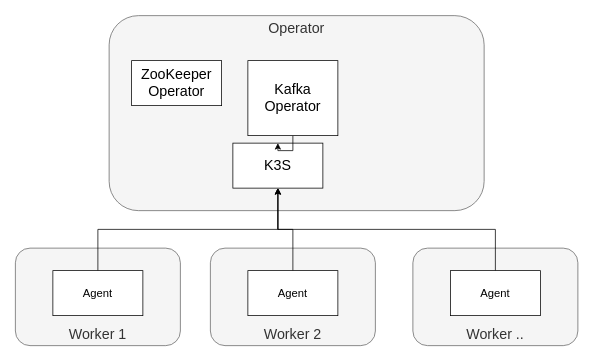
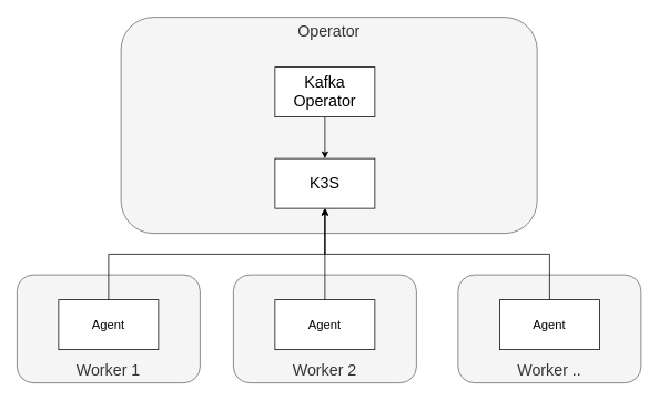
- <mxCell id="10" value="ZooKeeper Operator" style="rounded=0;whiteSpace=wrap;html=1;fontSize=19;" parent="1" vertex="1"><mxGeometry x="175" y="80" width="120" height="60" as="geometry" /></mxCell>
- <mxCell id="12" value="Kafka Operator" style="rounded=0;whiteSpace=wrap;html=1;fontSize=19;" parent="1" vertex="1"><mxGeometry x="330" y="80" width="120" height="100" as="geometry" /></mxCell>
+ <mxCell id="12" value="Kafka Operator" style="rounded=0;whiteSpace=wrap;html=1;fontSize=19;" parent="1" vertex="1"><mxGeometry x="330" y="80" width="120" height="60" as="geometry" /></mxCell>
- <mxCell id="9" value="K3S" style="rounded=0;whiteSpace=wrap;html=1;fontSize=19;" parent="1" vertex="1"><mxGeometry x="310" y="190" width="120" height="60" as="geometry" /></mxCell>
+ <mxCell id="9" value="K3S" style="rounded=0;whiteSpace=wrap;html=1;fontSize=19;" parent="1" vertex="1"><mxGeometry x="330" y="190" width="120" height="60" as="geometry" /></mxCell>
